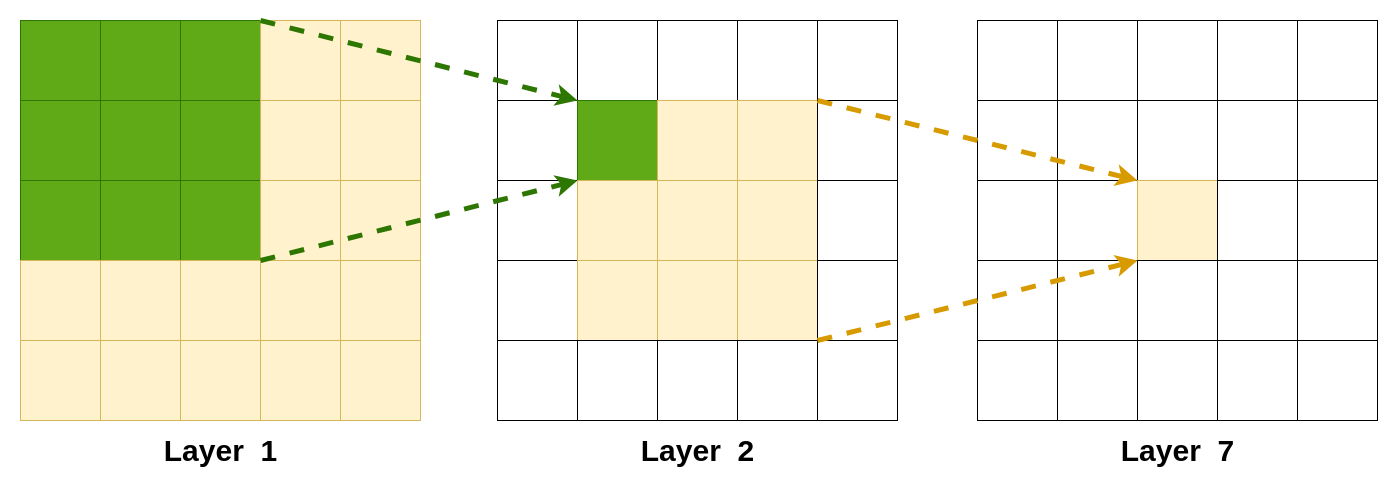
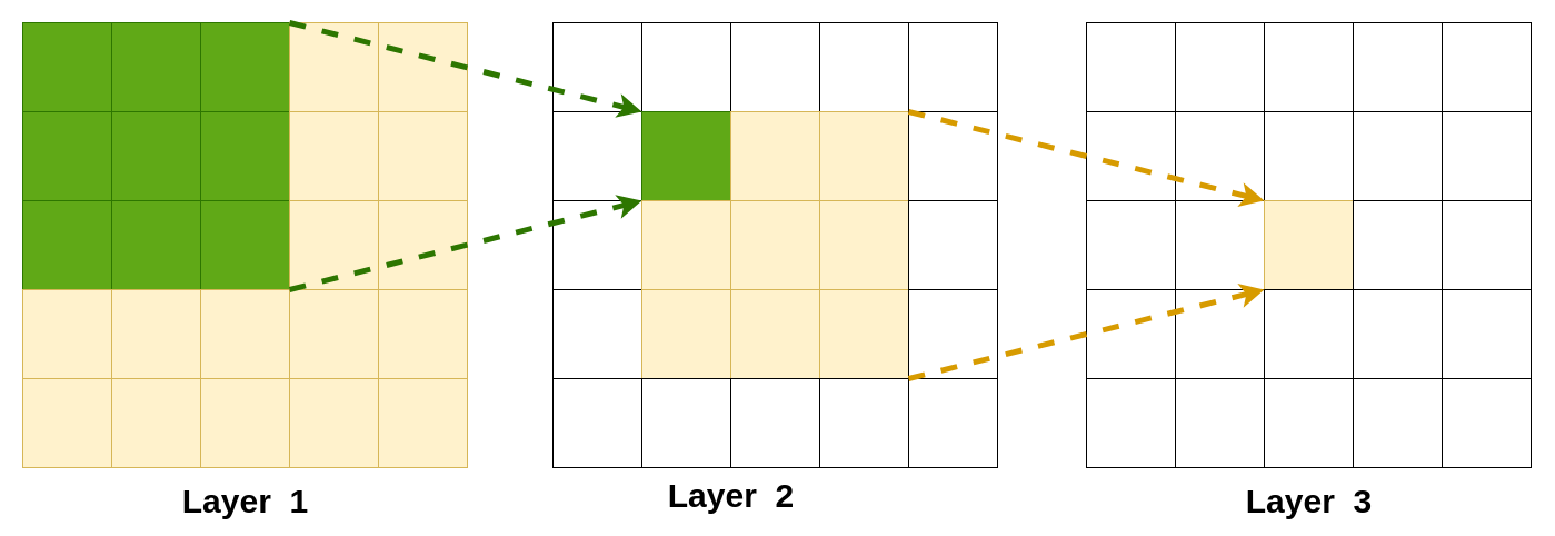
- <mxCell id="67" value="&lt;font style=&quot;font-size: 30px&quot;&gt;&lt;b&gt;Layer&amp;nbsp; 2&lt;/b&gt;&lt;/font&gt;" style="text;html=1;strokeColor=none;fillColor=none;align=center;verticalAlign=middle;whiteSpace=wrap;rounded=0;" vertex="1" parent="35"><mxGeometry x="131.5" y="420" width="137" height="20" as="geometry" /></mxCell>
+ <mxCell id="67" value="&lt;font style=&quot;font-size: 30px&quot;&gt;&lt;b&gt;Layer&amp;nbsp; 2&lt;/b&gt;&lt;/font&gt;" style="text;html=1;strokeColor=none;fillColor=none;align=center;verticalAlign=middle;whiteSpace=wrap;rounded=0;" vertex="1" parent="35"><mxGeometry x="91.5" y="415" width="137" height="20" as="geometry" /></mxCell>
- <mxCell id="100" value="&lt;font style=&quot;font-size: 30px&quot;&gt;&lt;b&gt;Layer&amp;nbsp; 7&lt;/b&gt;&lt;/font&gt;" style="text;html=1;strokeColor=none;fillColor=none;align=center;verticalAlign=middle;whiteSpace=wrap;rounded=0;" vertex="1" parent="68"><mxGeometry x="131.5" y="420" width="137" height="20" as="geometry" /></mxCell>
+ <mxCell id="100" value="&lt;font style=&quot;font-size: 30px&quot;&gt;&lt;b&gt;Layer&amp;nbsp; 3&lt;/b&gt;&lt;/font&gt;" style="text;html=1;strokeColor=none;fillColor=none;align=center;verticalAlign=middle;whiteSpace=wrap;rounded=0;" vertex="1" parent="68"><mxGeometry x="131.5" y="420" width="137" height="20" as="geometry" /></mxCell>
